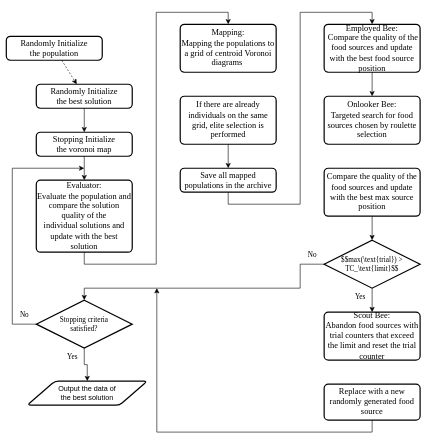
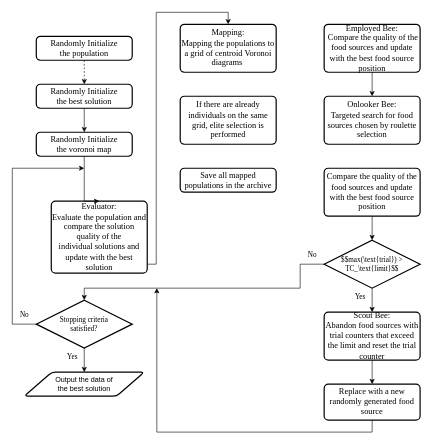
- <mxCell id="20" value="" style="edgeStyle=orthogonalEdgeStyle;rounded=0;orthogonalLoop=1;jettySize=auto;html=1;" parent="1" source="21" target="23" edge="1"><mxGeometry relative="1" as="geometry"><Array as="points"><mxPoint x="380" y="340" /><mxPoint x="500" y="340" /><mxPoint x="500" y="20" /><mxPoint x="620" y="20" /></Array></mxGeometry></mxCell>
- <mxCell id="3" value="&lt;font style=&quot;font-size: 14px;&quot;&gt;Randomly Initialize&lt;br&gt;the population&lt;/font&gt;" style="rounded=1;whiteSpace=wrap;html=1;absoluteArcSize=1;arcSize=14;strokeWidth=2;labelBackgroundColor=none;fillColor=none;fontFamily=Zen Kaku Gothic New;fontSource=https%3A%2F%2Ffonts.googleapis.com%2Fcss%3Ffamily%3DZen%2BKaku%2BGothic%2BNew;" parent="1" vertex="1"><mxGeometry x="10" y="60" width="160" height="40" as="geometry" /></mxCell>
+ <mxCell id="3" value="&lt;font style=&quot;font-size: 14px;&quot;&gt;Randomly Initialize&lt;br&gt;the population&lt;/font&gt;" style="rounded=1;whiteSpace=wrap;html=1;absoluteArcSize=1;arcSize=14;strokeWidth=2;labelBackgroundColor=none;fillColor=none;fontFamily=Zen Kaku Gothic New;fontSource=https%3A%2F%2Ffonts.googleapis.com%2Fcss%3Ffamily%3DZen%2BKaku%2BGothic%2BNew;" parent="1" vertex="1"><mxGeometry x="60" y="60" width="160" height="40" as="geometry" /></mxCell>
- <mxCell id="7" value="&lt;font style=&quot;font-size: 14px;&quot;&gt;Stopping Initialize&lt;br&gt;the voronoi map&lt;/font&gt;" style="rounded=1;whiteSpace=wrap;html=1;absoluteArcSize=1;arcSize=14;strokeWidth=2;labelBackgroundColor=none;fillColor=none;fontFamily=Zen Kaku Gothic New;fontSource=https%3A%2F%2Ffonts.googleapis.com%2Fcss%3Ffamily%3DZen%2BKaku%2BGothic%2BNew;" parent="1" vertex="1"><mxGeometry x="60" y="220" width="160" height="40" as="geometry" /></mxCell>
+ <mxCell id="7" value="&lt;font style=&quot;font-size: 14px;&quot;&gt;Randomly Initialize&lt;br&gt;the voronoi map&lt;/font&gt;" style="rounded=1;whiteSpace=wrap;html=1;absoluteArcSize=1;arcSize=14;strokeWidth=2;labelBackgroundColor=none;fillColor=none;fontFamily=Zen Kaku Gothic New;fontSource=https%3A%2F%2Ffonts.googleapis.com%2Fcss%3Ffamily%3DZen%2BKaku%2BGothic%2BNew;" parent="1" vertex="1"><mxGeometry x="60" y="220" width="160" height="40" as="geometry" /></mxCell>
- <mxCell id="18" value="" style="edgeStyle=orthogonalEdgeStyle;rounded=0;orthogonalLoop=1;jettySize=auto;html=1;" edge="1" parent="1" source="19" target="21"><mxGeometry relative="1" as="geometry" /></mxCell>
- <mxCell id="32" value="&lt;div&gt;&lt;span style=&quot;font-size: 14px; background-color: initial;&quot;&gt;Compare the quality of the food sources and update with the best max source position&lt;/span&gt;&lt;/div&gt;" style="rounded=1;whiteSpace=wrap;html=1;absoluteArcSize=1;arcSize=14;strokeWidth=2;labelBackgroundColor=none;fillColor=none;fontFamily=Zen Kaku Gothic New;fontSource=https%3A%2F%2Ffonts.googleapis.com%2Fcss%3Ffamily%3DZen%2BKaku%2BGothic%2BNew;" vertex="1" parent="1"><mxGeometry x="540" y="280" width="160" height="80" as="geometry" /></mxCell>
+ <mxCell id="32" value="&lt;div&gt;&lt;span style=&quot;font-size: 14px; background-color: initial;&quot;&gt;Compare the quality of the food sources and update with the best food source position&lt;/span&gt;&lt;/div&gt;" style="rounded=1;whiteSpace=wrap;html=1;absoluteArcSize=1;arcSize=14;strokeWidth=2;labelBackgroundColor=none;fillColor=none;fontFamily=Zen Kaku Gothic New;fontSource=https%3A%2F%2Ffonts.googleapis.com%2Fcss%3Ffamily%3DZen%2BKaku%2BGothic%2BNew;" vertex="1" parent="1"><mxGeometry x="540" y="280" width="160" height="80" as="geometry" /></mxCell>
- <mxCell id="14" value="&lt;font style=&quot;font-size: 14px;&quot;&gt;Evaluator:&lt;br&gt;Evaluate the population and compare the solution quality of the individual&amp;nbsp;solutions and update with the best solution&lt;/font&gt;" style="rounded=1;whiteSpace=wrap;html=1;absoluteArcSize=1;arcSize=14;strokeWidth=2;labelBackgroundColor=none;fillColor=none;fontFamily=Zen Kaku Gothic New;fontSource=https%3A%2F%2Ffonts.googleapis.com%2Fcss%3Ffamily%3DZen%2BKaku%2BGothic%2BNew;" parent="1" vertex="1"><mxGeometry x="60" y="300" width="160" height="120" as="geometry" /></mxCell>
+ <mxCell id="14" value="&lt;font style=&quot;font-size: 14px;&quot;&gt;Evaluator:&lt;br&gt;Evaluate the population and compare the solution quality of the individual&amp;nbsp;solutions and update with the best solution&lt;/font&gt;" style="rounded=1;whiteSpace=wrap;html=1;absoluteArcSize=1;arcSize=14;strokeWidth=2;labelBackgroundColor=none;fillColor=none;fontFamily=Zen Kaku Gothic New;fontSource=https%3A%2F%2Ffonts.googleapis.com%2Fcss%3Ffamily%3DZen%2BKaku%2BGothic%2BNew;" parent="1" vertex="1"><mxGeometry x="85" y="335" width="160" height="120" as="geometry" /></mxCell>
+ <mxCell id="26" value="" style="edgeStyle=orthogonalEdgeStyle;rounded=0;orthogonalLoop=1;jettySize=auto;html=1;" edge="1" parent="1" source="27" target="34"><mxGeometry relative="1" as="geometry"><Array as="points"><mxPoint x="620" y="640" /><mxPoint x="620" y="640" /></Array></mxGeometry></mxCell>
- <mxCell id="24" value="Output the data of &lt;br&gt;the best solution" style="shape=parallelogram;html=1;strokeWidth=2;perimeter=parallelogramPerimeter;whiteSpace=wrap;rounded=1;arcSize=12;size=0.23;" parent="1" vertex="1"><mxGeometry x="45" y="635" width="200" height="40" as="geometry" /></mxCell>
+ <mxCell id="24" value="Output the data of &lt;br&gt;the best solution" style="shape=parallelogram;html=1;strokeWidth=2;perimeter=parallelogramPerimeter;whiteSpace=wrap;rounded=1;arcSize=12;size=0.23;" parent="1" vertex="1"><mxGeometry x="40" y="620" width="200" height="40" as="geometry" /></mxCell>
